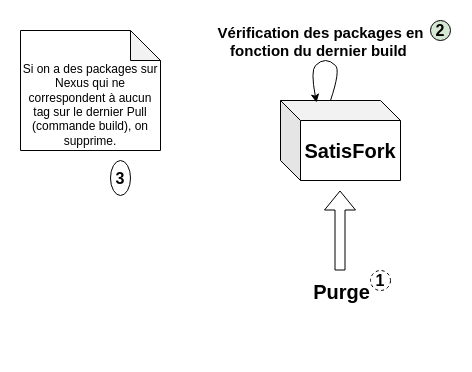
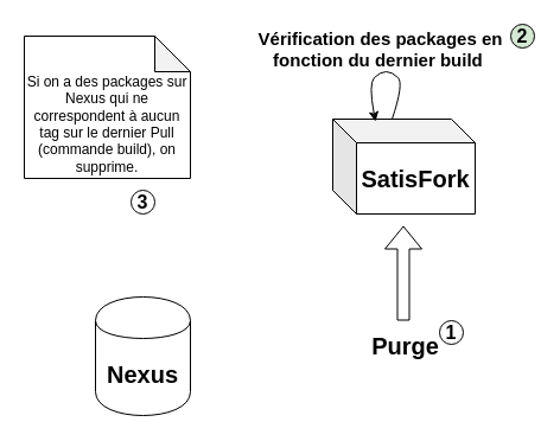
- <mxCell id="10" value="&lt;b&gt;&lt;font style=&quot;font-size: 16px&quot;&gt;3&lt;/font&gt;&lt;/b&gt;" style="ellipse;whiteSpace=wrap;html=1;aspect=fixed;" vertex="1" parent="1"><mxGeometry x="110" y="160" width="20" height="35" as="geometry" /></mxCell>
+ <mxCell id="10" value="&lt;b&gt;&lt;font style=&quot;font-size: 16px&quot;&gt;3&lt;/font&gt;&lt;/b&gt;" style="ellipse;whiteSpace=wrap;html=1;aspect=fixed;" vertex="1" parent="1"><mxGeometry x="110" y="160" width="20" height="20" as="geometry" /></mxCell>
- <mxCell id="8" value="&lt;b&gt;&lt;font style=&quot;font-size: 16px&quot;&gt;1&lt;/font&gt;&lt;/b&gt;" style="ellipse;whiteSpace=wrap;html=1;aspect=fixed;dashed=1;" vertex="1" parent="1"><mxGeometry x="370" y="270" width="20" height="20" as="geometry" /></mxCell>
+ <mxCell id="8" value="&lt;b&gt;&lt;font style=&quot;font-size: 16px&quot;&gt;1&lt;/font&gt;&lt;/b&gt;" style="ellipse;whiteSpace=wrap;html=1;aspect=fixed;" vertex="1" parent="1"><mxGeometry x="370" y="270" width="20" height="20" as="geometry" /></mxCell>
+ <mxCell id="3" value="&lt;b&gt;&lt;font style=&quot;font-size: 20px&quot;&gt;Nexus&lt;/font&gt;&lt;/b&gt;" style="shape=cylinder;whiteSpace=wrap;html=1;boundedLbl=1;backgroundOutline=1;" parent="1" vertex="1"><mxGeometry x="80" y="250" width="80" height="100" as="geometry" /></mxCell>
